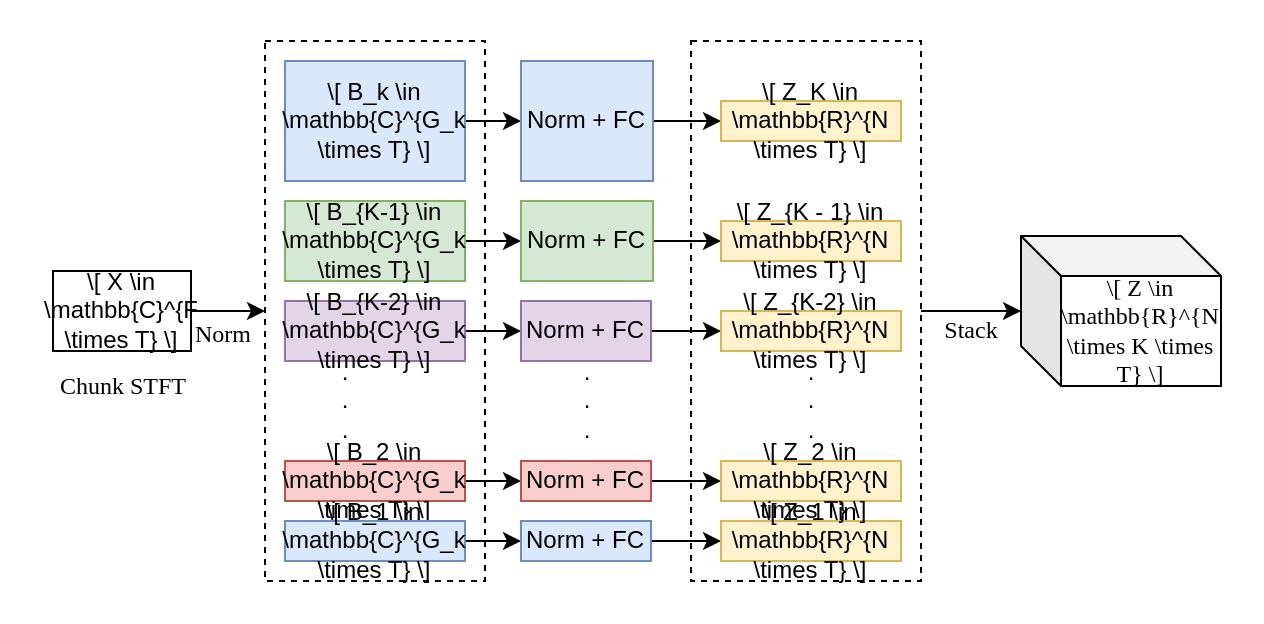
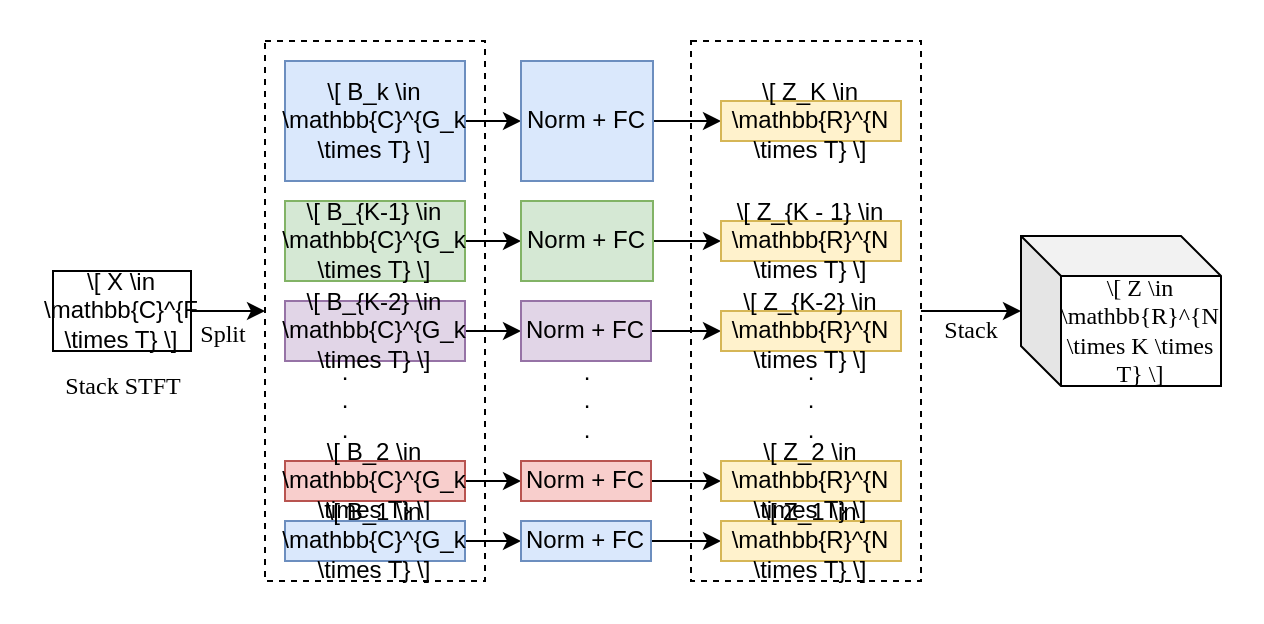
- <mxCell id="37" value="Norm" style="text;html=1;align=center;verticalAlign=middle;resizable=0;points=[];autosize=1;strokeColor=none;fillColor=none;fontFamily=Times New Roman;fontStyle=0" vertex="1" parent="1"><mxGeometry x="86" y="152" width="50" height="30" as="geometry" /></mxCell>
+ <mxCell id="37" value="Split" style="text;html=1;align=center;verticalAlign=middle;resizable=0;points=[];autosize=1;strokeColor=none;fillColor=none;fontFamily=Times New Roman;fontStyle=0" vertex="1" parent="1"><mxGeometry x="86" y="152" width="50" height="30" as="geometry" /></mxCell>
- <mxCell id="17" value="Chunk STFT" style="text;html=1;align=center;verticalAlign=middle;resizable=0;points=[];autosize=1;strokeColor=none;fillColor=none;fontFamily=Times New Roman;fontStyle=0" vertex="1" parent="1"><mxGeometry x="20" y="180" width="81" height="26" as="geometry" /></mxCell>
+ <mxCell id="17" value="Stack STFT" style="text;html=1;align=center;verticalAlign=middle;resizable=0;points=[];autosize=1;strokeColor=none;fillColor=none;fontFamily=Times New Roman;fontStyle=0" vertex="1" parent="1"><mxGeometry x="20" y="180" width="81" height="26" as="geometry" /></mxCell>
